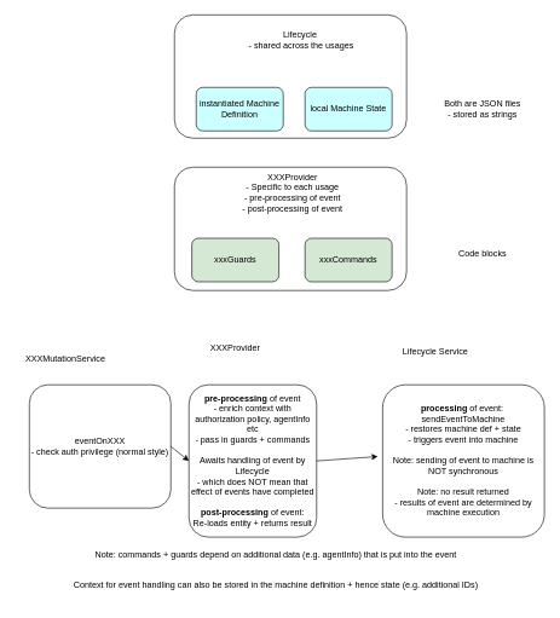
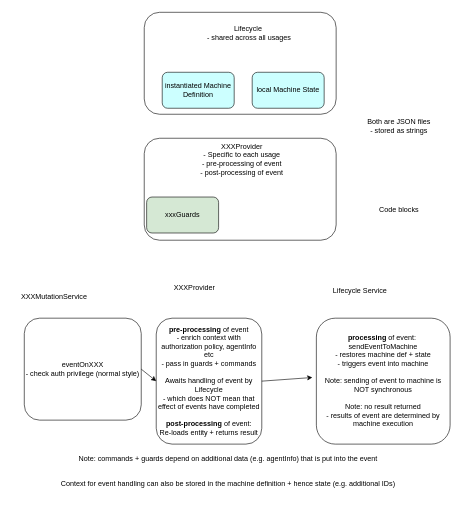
- <mxCell id="13" value="Lifecycle&amp;nbsp;&lt;br&gt;- shared across the usages" style="text;html=1;strokeColor=none;fillColor=none;align=center;verticalAlign=middle;whiteSpace=wrap;rounded=0;" parent="9" vertex="1"><mxGeometry x="90" y="20" width="170" height="30" as="geometry" /></mxCell>
+ <mxCell id="13" value="Lifecycle&amp;nbsp;&lt;br&gt;- shared across all usages" style="text;html=1;strokeColor=none;fillColor=none;align=center;verticalAlign=middle;whiteSpace=wrap;rounded=0;" parent="9" vertex="1"><mxGeometry x="90" y="20" width="170" height="30" as="geometry" /></mxCell>
- <mxCell id="21" value="Both are JSON files&lt;br&gt;- stored as strings" style="text;html=1;strokeColor=none;fillColor=none;align=center;verticalAlign=middle;whiteSpace=wrap;rounded=0;" parent="1" vertex="1"><mxGeometry x="590" y="120" width="150" height="60" as="geometry" /></mxCell>
+ <mxCell id="21" value="Both are JSON files&lt;br&gt;- stored as strings" style="text;html=1;strokeColor=none;fillColor=none;align=center;verticalAlign=middle;whiteSpace=wrap;rounded=0;" parent="1" vertex="1"><mxGeometry x="590" y="180" width="150" height="60" as="geometry" /></mxCell>
- <mxCell id="6" value="xxxGuards" style="rounded=1;whiteSpace=wrap;html=1;fillColor=#D5E8D4;" parent="4" vertex="1"><mxGeometry x="24" y="98" width="120" height="60" as="geometry" /></mxCell>
+ <mxCell id="6" value="xxxGuards" style="rounded=1;whiteSpace=wrap;html=1;fillColor=#D5E8D4;" parent="4" vertex="1"><mxGeometry x="4" y="98" width="120" height="60" as="geometry" /></mxCell>
- <mxCell id="7" value="xxxCommands" style="rounded=1;whiteSpace=wrap;html=1;fillColor=#D5E8D4;" parent="4" vertex="1"><mxGeometry x="180" y="98" width="120" height="60" as="geometry" /></mxCell>
